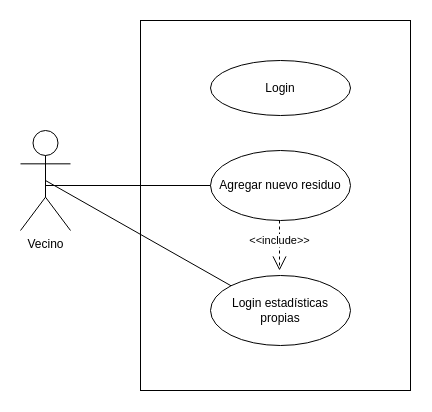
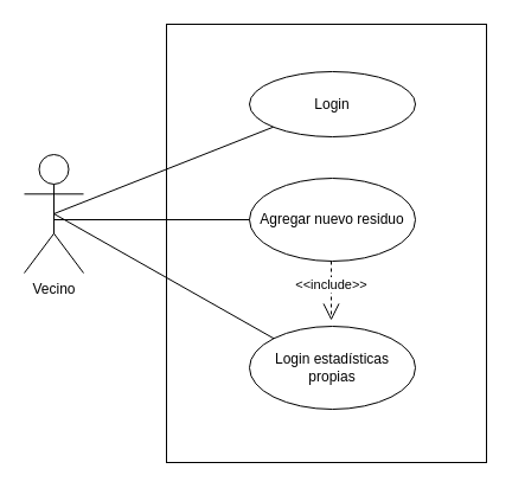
+ <mxCell id="6" value="" style="endArrow=none;html=1;entryX=0;entryY=1;entryDx=0;entryDy=0;exitX=0.5;exitY=0.5;exitDx=0;exitDy=0;exitPerimeter=0;" parent="1" source="2" target="3" edge="1"><mxGeometry width="50" height="50" relative="1" as="geometry"><mxPoint x="100" y="180" as="sourcePoint" /><mxPoint x="145" y="135" as="targetPoint" /></mxGeometry></mxCell>
